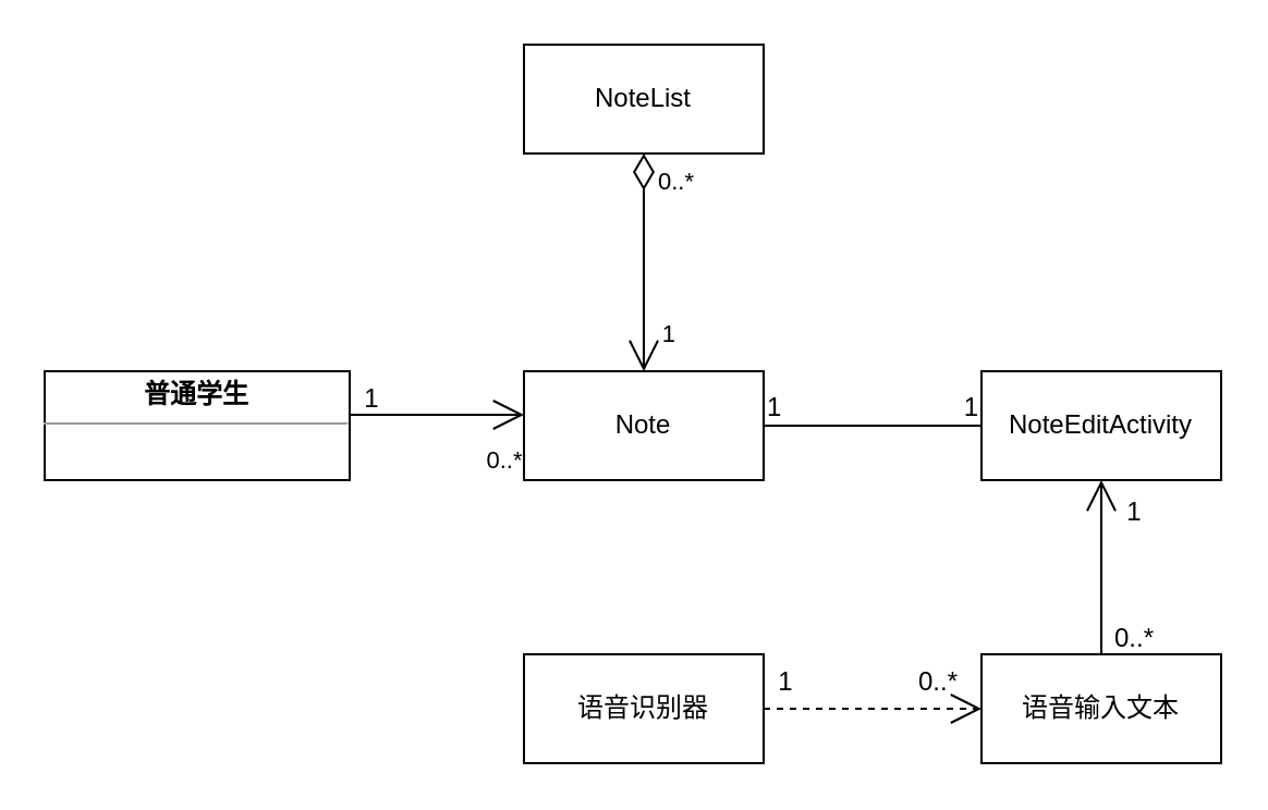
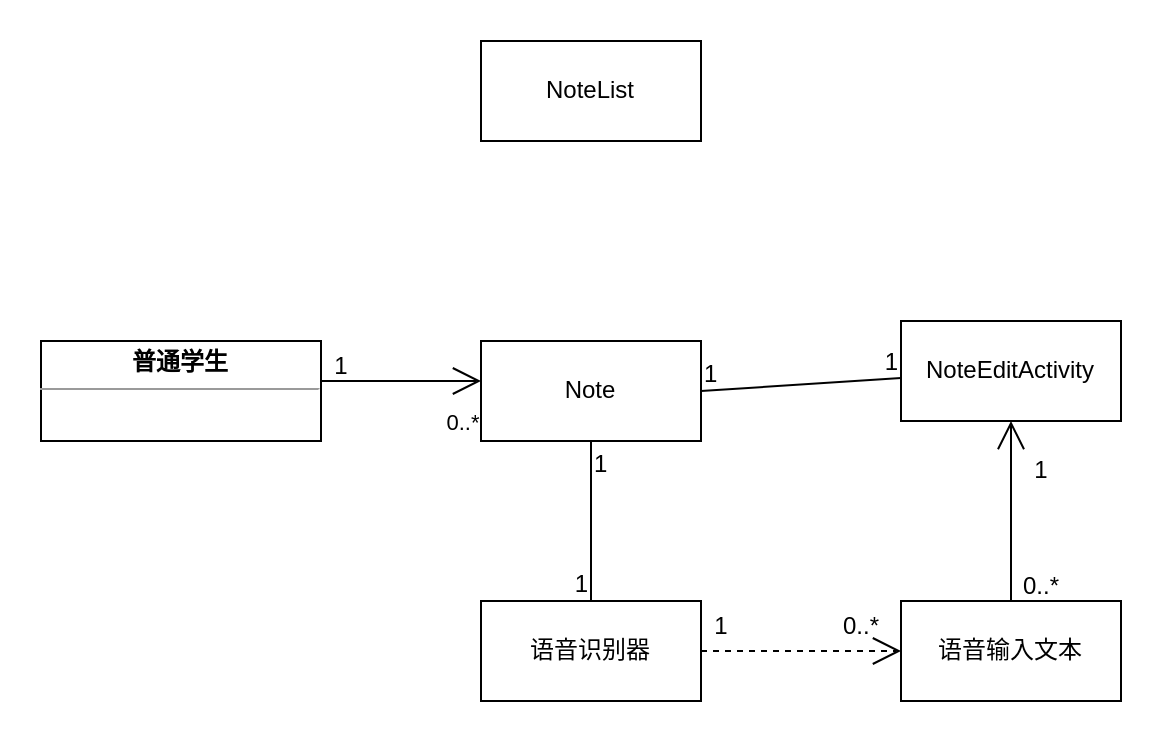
- <mxCell id="7" value="" style="endArrow=open;html=1;endSize=12;startArrow=diamondThin;startSize=14;startFill=0;edgeStyle=orthogonalEdgeStyle;rounded=0;exitX=0.5;exitY=1;exitDx=0;exitDy=0;entryX=0.5;entryY=0;entryDx=0;entryDy=0;" edge="1" parent="1" source="6" target="5"><mxGeometry relative="1" as="geometry"><mxPoint x="280" y="130" as="sourcePoint" /><mxPoint x="440" y="130" as="targetPoint" /></mxGeometry></mxCell>
- <mxCell id="8" value="0..*" style="edgeLabel;resizable=0;html=1;align=left;verticalAlign=top;" connectable="0" vertex="1" parent="7"><mxGeometry x="-1" relative="1" as="geometry"><mxPoint x="5" as="offset" /></mxGeometry></mxCell>
- <mxCell id="9" value="1" style="edgeLabel;resizable=0;html=1;align=right;verticalAlign=top;" connectable="0" vertex="1" parent="7"><mxGeometry x="1" relative="1" as="geometry"><mxPoint x="15" y="-30" as="offset" /></mxGeometry></mxCell>
- <mxCell id="11" value="NoteEditActivity" style="html=1;whiteSpace=wrap;" vertex="1" parent="1"><mxGeometry x="450" y="170" width="110" height="50" as="geometry" /></mxCell>
+ <mxCell id="11" value="NoteEditActivity" style="html=1;whiteSpace=wrap;" vertex="1" parent="1"><mxGeometry x="450" y="160" width="110" height="50" as="geometry" /></mxCell>
+ <mxCell id="20" value="" style="endArrow=none;html=1;rounded=0;entryX=0.5;entryY=0;entryDx=0;entryDy=0;exitX=0.5;exitY=1;exitDx=0;exitDy=0;" edge="1" parent="1" source="5" target="19"><mxGeometry relative="1" as="geometry"><mxPoint x="290" y="220" as="sourcePoint" /><mxPoint x="450" y="220" as="targetPoint" /></mxGeometry></mxCell>
+ <mxCell id="21" value="1" style="resizable=0;html=1;whiteSpace=wrap;align=left;verticalAlign=bottom;" connectable="0" vertex="1" parent="20"><mxGeometry x="-1" relative="1" as="geometry"><mxPoint y="20" as="offset" /></mxGeometry></mxCell>
+ <mxCell id="22" value="1" style="resizable=0;html=1;whiteSpace=wrap;align=right;verticalAlign=bottom;" connectable="0" vertex="1" parent="20"><mxGeometry x="1" relative="1" as="geometry" /></mxCell>
